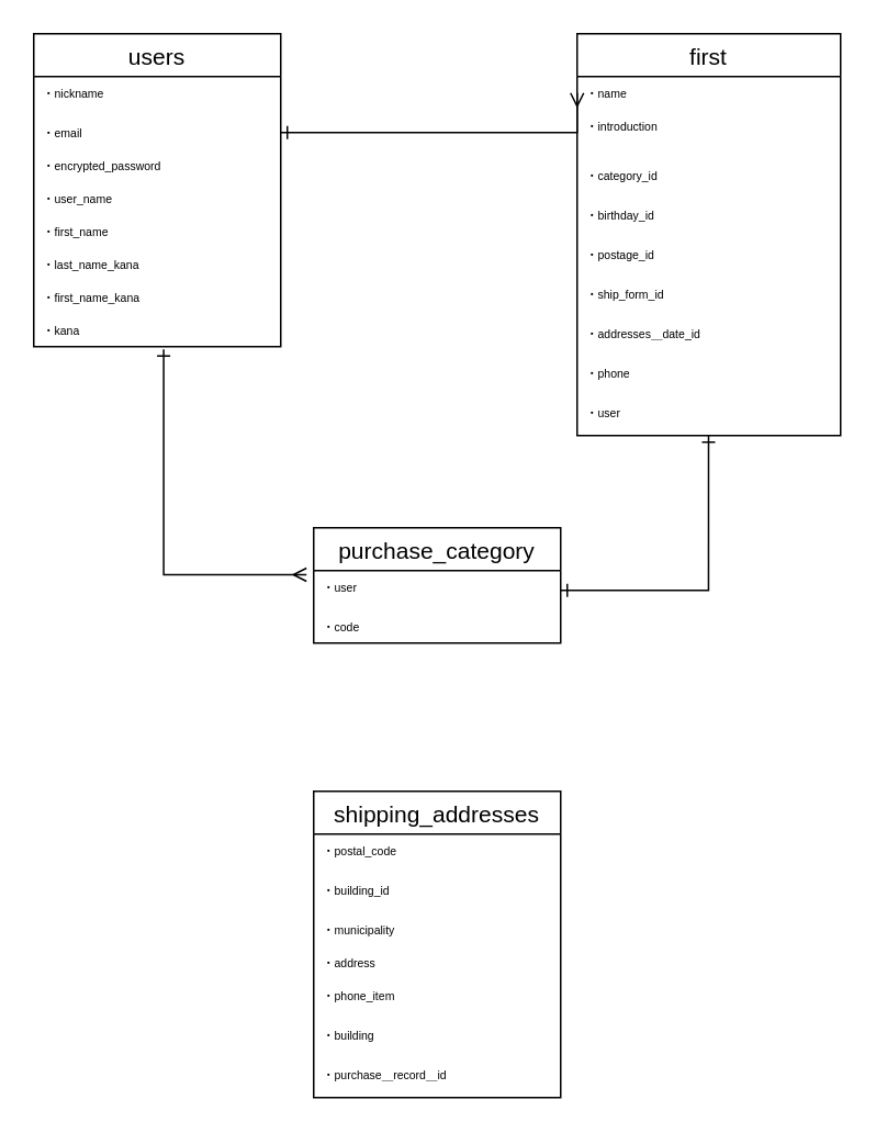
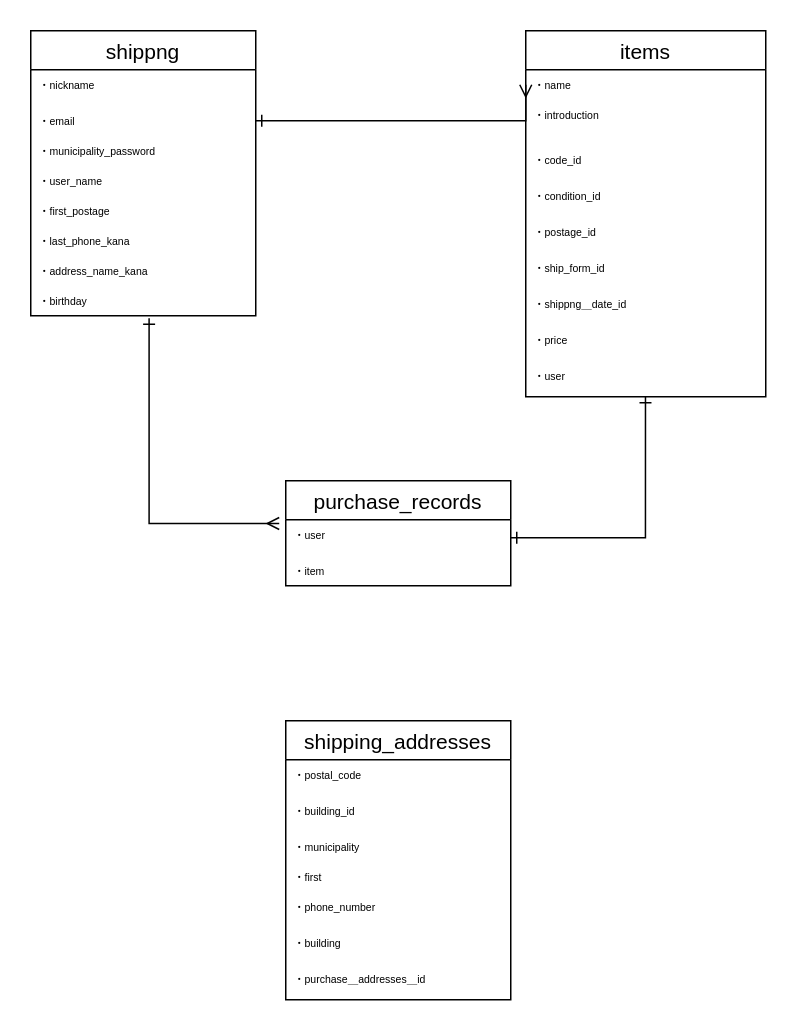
- <mxCell id="2" value="users" style="swimlane;fontStyle=0;childLayout=stackLayout;horizontal=1;startSize=26;horizontalStack=0;resizeParent=1;resizeParentMax=0;resizeLast=0;collapsible=1;marginBottom=0;align=center;fontSize=14;strokeWidth=1;swimlaneLine=1;spacing=1;" parent="1" vertex="1"><mxGeometry x="20" y="20" width="150" height="190" as="geometry" /></mxCell>
+ <mxCell id="2" value="shippng" style="swimlane;fontStyle=0;childLayout=stackLayout;horizontal=1;startSize=26;horizontalStack=0;resizeParent=1;resizeParentMax=0;resizeLast=0;collapsible=1;marginBottom=0;align=center;fontSize=14;strokeWidth=1;swimlaneLine=1;spacing=1;" parent="1" vertex="1"><mxGeometry x="20" y="20" width="150" height="190" as="geometry" /></mxCell>
- <mxCell id="11" value="first" style="swimlane;fontStyle=0;childLayout=stackLayout;horizontal=1;startSize=26;horizontalStack=0;resizeParent=1;resizeParentMax=0;resizeLast=0;collapsible=1;marginBottom=0;align=center;fontSize=14;" parent="1" vertex="1"><mxGeometry x="350" y="20" width="160" height="244" as="geometry" /></mxCell>
+ <mxCell id="11" value="items" style="swimlane;fontStyle=0;childLayout=stackLayout;horizontal=1;startSize=26;horizontalStack=0;resizeParent=1;resizeParentMax=0;resizeLast=0;collapsible=1;marginBottom=0;align=center;fontSize=14;" parent="1" vertex="1"><mxGeometry x="350" y="20" width="160" height="244" as="geometry" /></mxCell>
- <mxCell id="5" value="・encrypted_password" style="text;strokeColor=none;fillColor=none;spacingLeft=4;spacingRight=4;overflow=hidden;rotatable=0;points=[[0,0.5],[1,0.5]];portConstraint=eastwest;fontSize=7;" parent="2" vertex="1"><mxGeometry y="70" width="150" height="20" as="geometry" /></mxCell>
+ <mxCell id="5" value="・municipality_password" style="text;strokeColor=none;fillColor=none;spacingLeft=4;spacingRight=4;overflow=hidden;rotatable=0;points=[[0,0.5],[1,0.5]];portConstraint=eastwest;fontSize=7;" parent="2" vertex="1"><mxGeometry y="70" width="150" height="20" as="geometry" /></mxCell>
- <mxCell id="14" value="・category_id" style="text;strokeColor=none;fillColor=none;spacingLeft=4;spacingRight=4;overflow=hidden;rotatable=0;points=[[0,0.5],[1,0.5]];portConstraint=eastwest;fontSize=7;" vertex="1" parent="11"><mxGeometry y="76" width="160" height="24" as="geometry" /></mxCell>
+ <mxCell id="14" value="・code_id" style="text;strokeColor=none;fillColor=none;spacingLeft=4;spacingRight=4;overflow=hidden;rotatable=0;points=[[0,0.5],[1,0.5]];portConstraint=eastwest;fontSize=7;" vertex="1" parent="11"><mxGeometry y="76" width="160" height="24" as="geometry" /></mxCell>
- <mxCell id="15" value="・birthday_id" style="text;strokeColor=none;fillColor=none;spacingLeft=4;spacingRight=4;overflow=hidden;rotatable=0;points=[[0,0.5],[1,0.5]];portConstraint=eastwest;fontSize=7;" vertex="1" parent="11"><mxGeometry y="100" width="160" height="24" as="geometry" /></mxCell>
+ <mxCell id="15" value="・condition_id" style="text;strokeColor=none;fillColor=none;spacingLeft=4;spacingRight=4;overflow=hidden;rotatable=0;points=[[0,0.5],[1,0.5]];portConstraint=eastwest;fontSize=7;" vertex="1" parent="11"><mxGeometry y="100" width="160" height="24" as="geometry" /></mxCell>
- <mxCell id="7" value="・first_name" style="text;strokeColor=none;fillColor=none;spacingLeft=4;spacingRight=4;overflow=hidden;rotatable=0;points=[[0,0.5],[1,0.5]];portConstraint=eastwest;fontSize=7;" vertex="1" parent="2"><mxGeometry y="110" width="150" height="20" as="geometry" /></mxCell>
+ <mxCell id="7" value="・first_postage" style="text;strokeColor=none;fillColor=none;spacingLeft=4;spacingRight=4;overflow=hidden;rotatable=0;points=[[0,0.5],[1,0.5]];portConstraint=eastwest;fontSize=7;" vertex="1" parent="2"><mxGeometry y="110" width="150" height="20" as="geometry" /></mxCell>
- <mxCell id="8" value="・last_name_kana" style="text;strokeColor=none;fillColor=none;spacingLeft=4;spacingRight=4;overflow=hidden;rotatable=0;points=[[0,0.5],[1,0.5]];portConstraint=eastwest;fontSize=7;" vertex="1" parent="2"><mxGeometry y="130" width="150" height="20" as="geometry" /></mxCell>
+ <mxCell id="8" value="・last_phone_kana" style="text;strokeColor=none;fillColor=none;spacingLeft=4;spacingRight=4;overflow=hidden;rotatable=0;points=[[0,0.5],[1,0.5]];portConstraint=eastwest;fontSize=7;" vertex="1" parent="2"><mxGeometry y="130" width="150" height="20" as="geometry" /></mxCell>
- <mxCell id="9" value="・first_name_kana" style="text;strokeColor=none;fillColor=none;spacingLeft=4;spacingRight=4;overflow=hidden;rotatable=0;points=[[0,0.5],[1,0.5]];portConstraint=eastwest;fontSize=7;" vertex="1" parent="2"><mxGeometry y="150" width="150" height="20" as="geometry" /></mxCell>
+ <mxCell id="9" value="・address_name_kana" style="text;strokeColor=none;fillColor=none;spacingLeft=4;spacingRight=4;overflow=hidden;rotatable=0;points=[[0,0.5],[1,0.5]];portConstraint=eastwest;fontSize=7;" vertex="1" parent="2"><mxGeometry y="150" width="150" height="20" as="geometry" /></mxCell>
- <mxCell id="10" value="・kana" style="text;strokeColor=none;fillColor=none;spacingLeft=4;spacingRight=4;overflow=hidden;rotatable=0;points=[[0,0.5],[1,0.5]];portConstraint=eastwest;fontSize=7;" vertex="1" parent="2"><mxGeometry y="170" width="150" height="20" as="geometry" /></mxCell>
+ <mxCell id="10" value="・birthday" style="text;strokeColor=none;fillColor=none;spacingLeft=4;spacingRight=4;overflow=hidden;rotatable=0;points=[[0,0.5],[1,0.5]];portConstraint=eastwest;fontSize=7;" vertex="1" parent="2"><mxGeometry y="170" width="150" height="20" as="geometry" /></mxCell>
- <mxCell id="18" value="・addresses＿date_id&#10;" style="text;strokeColor=none;fillColor=none;spacingLeft=4;spacingRight=4;overflow=hidden;rotatable=0;points=[[0,0.5],[1,0.5]];portConstraint=eastwest;fontSize=7;" vertex="1" parent="11"><mxGeometry y="172" width="160" height="24" as="geometry" /></mxCell>
+ <mxCell id="18" value="・shippng＿date_id&#10;" style="text;strokeColor=none;fillColor=none;spacingLeft=4;spacingRight=4;overflow=hidden;rotatable=0;points=[[0,0.5],[1,0.5]];portConstraint=eastwest;fontSize=7;" vertex="1" parent="11"><mxGeometry y="172" width="160" height="24" as="geometry" /></mxCell>
- <mxCell id="19" value="・phone" style="text;strokeColor=none;fillColor=none;spacingLeft=4;spacingRight=4;overflow=hidden;rotatable=0;points=[[0,0.5],[1,0.5]];portConstraint=eastwest;fontSize=7;" vertex="1" parent="11"><mxGeometry y="196" width="160" height="24" as="geometry" /></mxCell>
+ <mxCell id="19" value="・price" style="text;strokeColor=none;fillColor=none;spacingLeft=4;spacingRight=4;overflow=hidden;rotatable=0;points=[[0,0.5],[1,0.5]];portConstraint=eastwest;fontSize=7;" vertex="1" parent="11"><mxGeometry y="196" width="160" height="24" as="geometry" /></mxCell>
- <mxCell id="29" value="purchase_category" style="swimlane;fontStyle=0;childLayout=stackLayout;horizontal=1;startSize=26;horizontalStack=0;resizeParent=1;resizeParentMax=0;resizeLast=0;collapsible=1;marginBottom=0;align=center;fontSize=14;strokeWidth=1;swimlaneLine=1;spacing=1;" vertex="1" parent="1"><mxGeometry x="190" y="320" width="150" height="70" as="geometry" /></mxCell>
+ <mxCell id="29" value="purchase_records" style="swimlane;fontStyle=0;childLayout=stackLayout;horizontal=1;startSize=26;horizontalStack=0;resizeParent=1;resizeParentMax=0;resizeLast=0;collapsible=1;marginBottom=0;align=center;fontSize=14;strokeWidth=1;swimlaneLine=1;spacing=1;" vertex="1" parent="1"><mxGeometry x="190" y="320" width="150" height="70" as="geometry" /></mxCell>
- <mxCell id="31" value="・code&#10;&#10;" style="text;strokeColor=none;fillColor=none;spacingLeft=4;spacingRight=4;overflow=hidden;rotatable=0;points=[[0,0.5],[1,0.5]];portConstraint=eastwest;fontSize=7;" vertex="1" parent="29"><mxGeometry y="50" width="150" height="20" as="geometry" /></mxCell>
+ <mxCell id="31" value="・item&#10;&#10;" style="text;strokeColor=none;fillColor=none;spacingLeft=4;spacingRight=4;overflow=hidden;rotatable=0;points=[[0,0.5],[1,0.5]];portConstraint=eastwest;fontSize=7;" vertex="1" parent="29"><mxGeometry y="50" width="150" height="20" as="geometry" /></mxCell>
- <mxCell id="25" value="・address" style="text;strokeColor=none;fillColor=none;spacingLeft=4;spacingRight=4;overflow=hidden;rotatable=0;points=[[0,0.5],[1,0.5]];portConstraint=eastwest;fontSize=7;" vertex="1" parent="21"><mxGeometry y="94" width="150" height="20" as="geometry" /></mxCell>
+ <mxCell id="25" value="・first" style="text;strokeColor=none;fillColor=none;spacingLeft=4;spacingRight=4;overflow=hidden;rotatable=0;points=[[0,0.5],[1,0.5]];portConstraint=eastwest;fontSize=7;" vertex="1" parent="21"><mxGeometry y="94" width="150" height="20" as="geometry" /></mxCell>
- <mxCell id="26" value="・phone_item" style="text;strokeColor=none;fillColor=none;spacingLeft=4;spacingRight=4;overflow=hidden;rotatable=0;points=[[0,0.5],[1,0.5]];portConstraint=eastwest;fontSize=7;" vertex="1" parent="21"><mxGeometry y="114" width="150" height="24" as="geometry" /></mxCell>
+ <mxCell id="26" value="・phone_number" style="text;strokeColor=none;fillColor=none;spacingLeft=4;spacingRight=4;overflow=hidden;rotatable=0;points=[[0,0.5],[1,0.5]];portConstraint=eastwest;fontSize=7;" vertex="1" parent="21"><mxGeometry y="114" width="150" height="24" as="geometry" /></mxCell>
- <mxCell id="28" value="・purchase＿record＿id" style="text;strokeColor=none;fillColor=none;spacingLeft=4;spacingRight=4;overflow=hidden;rotatable=0;points=[[0,0.5],[1,0.5]];portConstraint=eastwest;fontSize=7;" vertex="1" parent="21"><mxGeometry y="162" width="150" height="24" as="geometry" /></mxCell>
+ <mxCell id="28" value="・purchase＿addresses＿id" style="text;strokeColor=none;fillColor=none;spacingLeft=4;spacingRight=4;overflow=hidden;rotatable=0;points=[[0,0.5],[1,0.5]];portConstraint=eastwest;fontSize=7;" vertex="1" parent="21"><mxGeometry y="162" width="150" height="24" as="geometry" /></mxCell>
